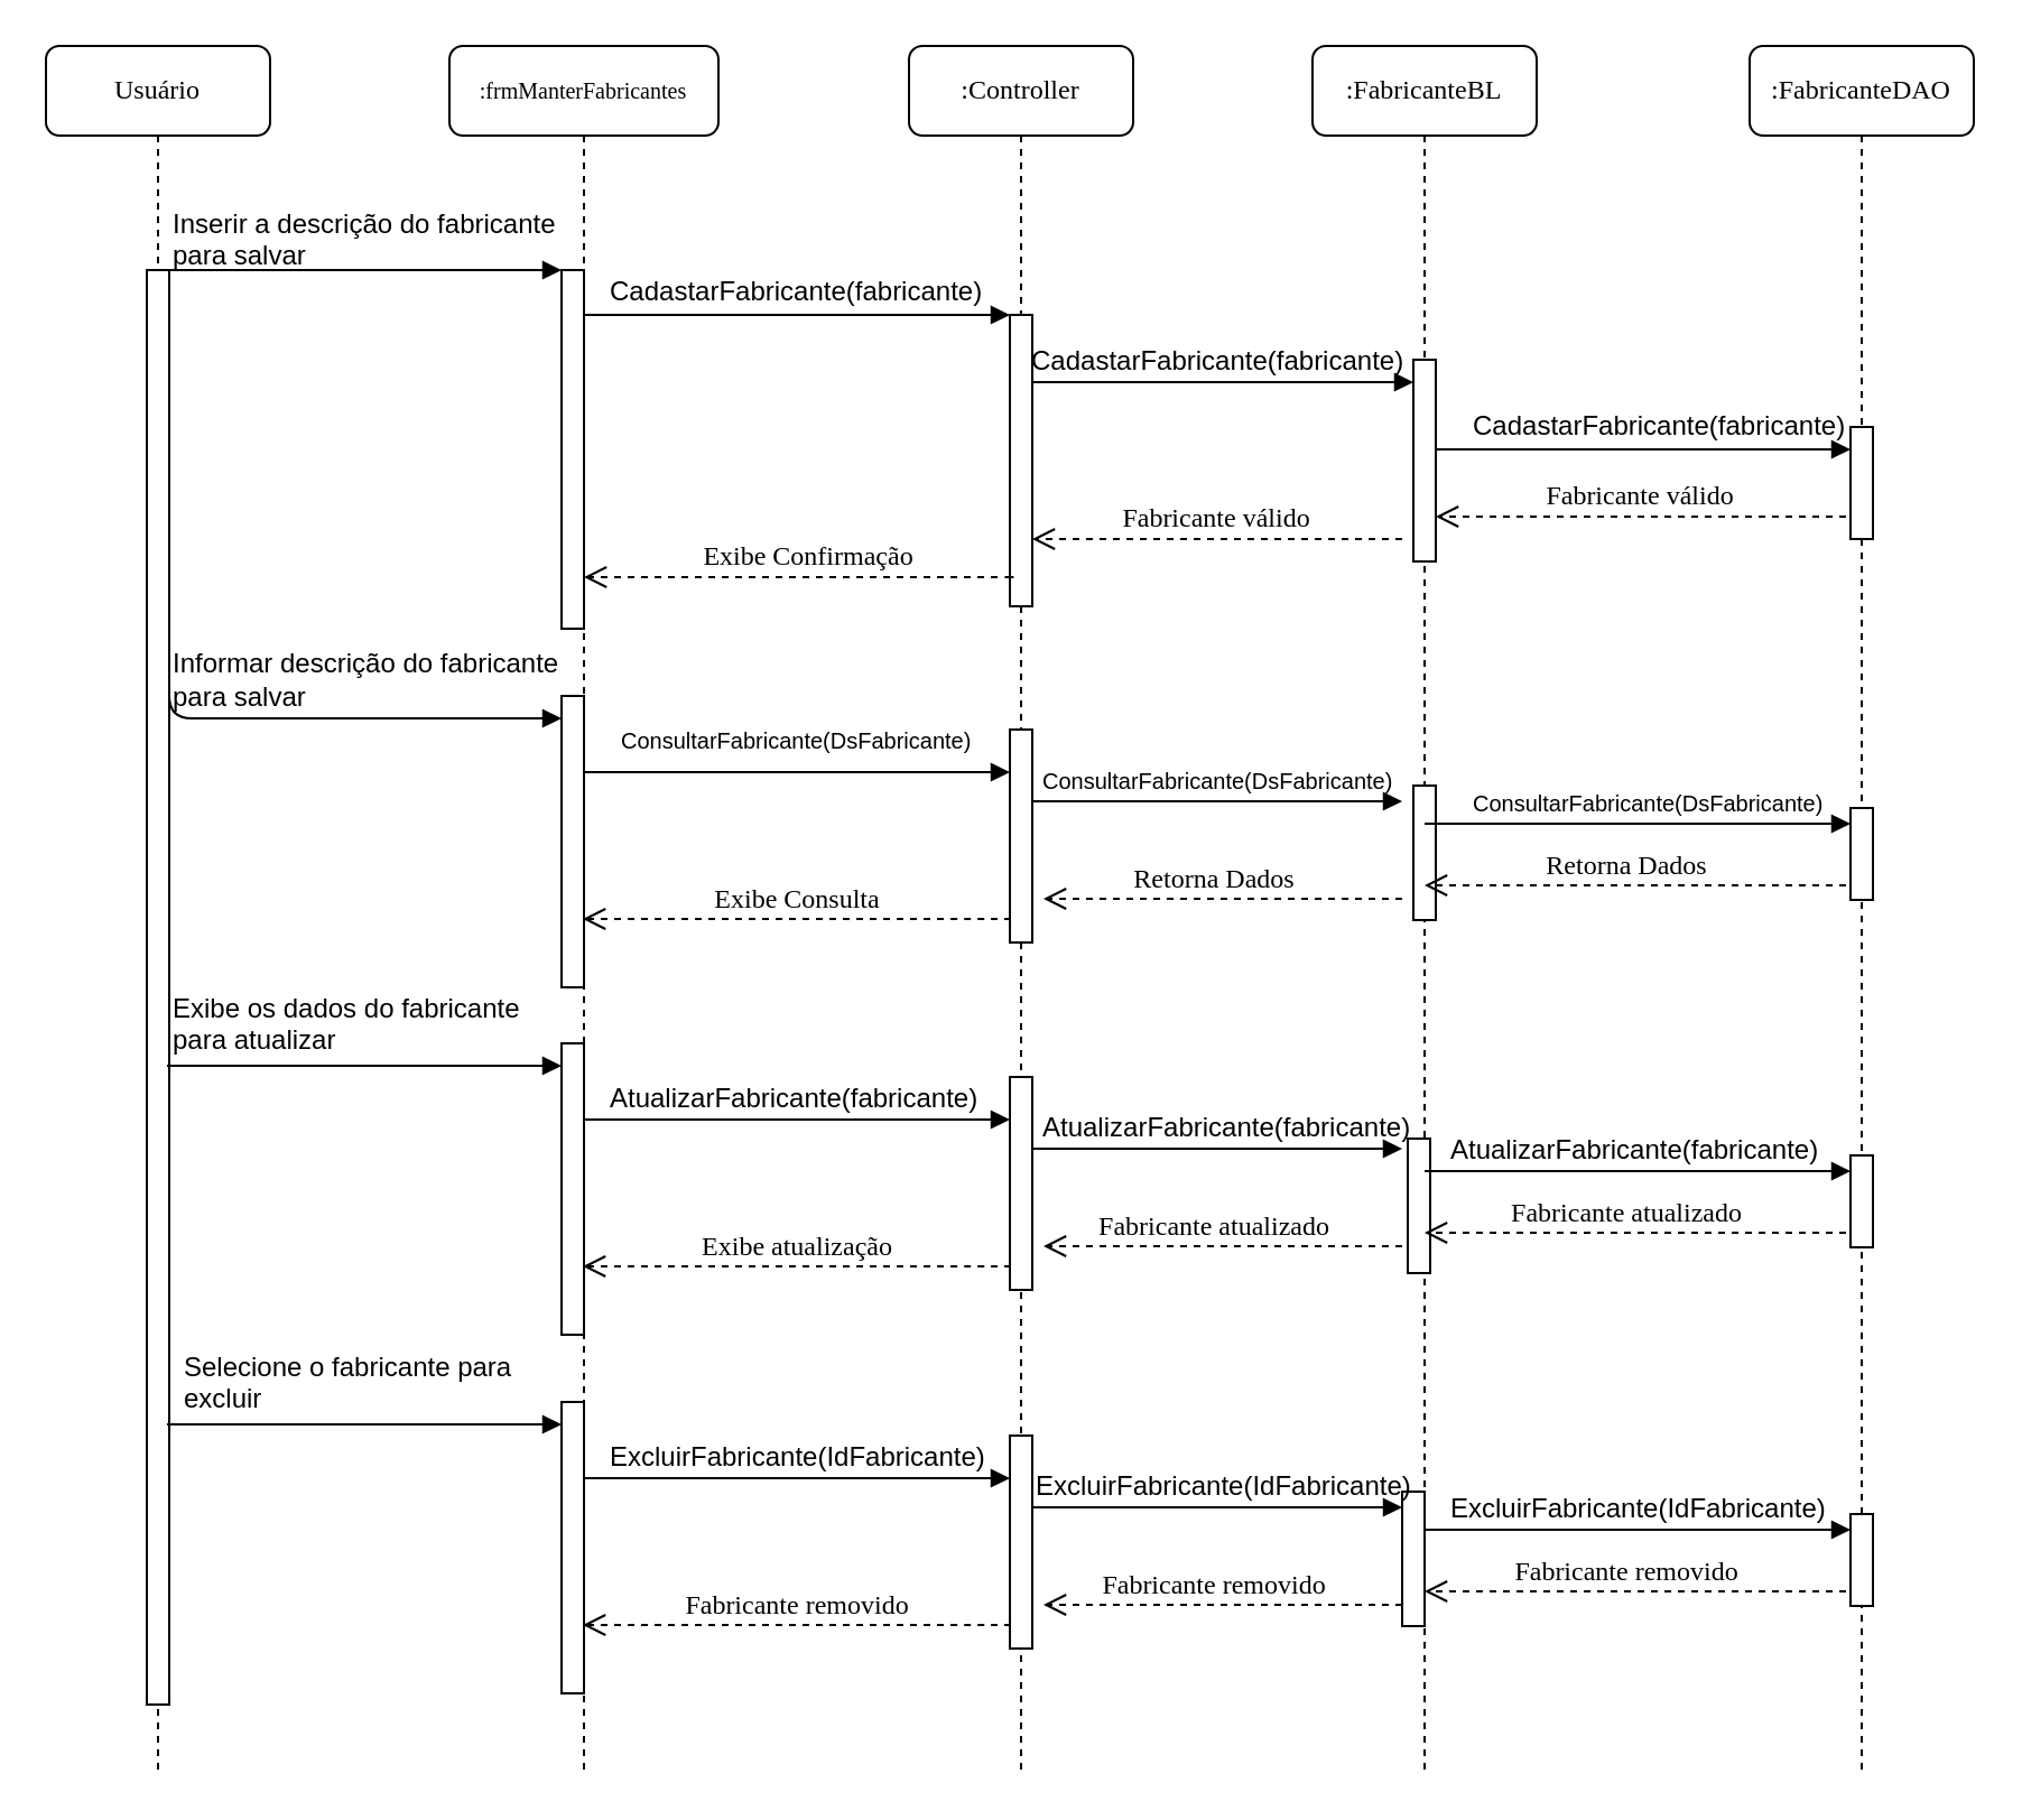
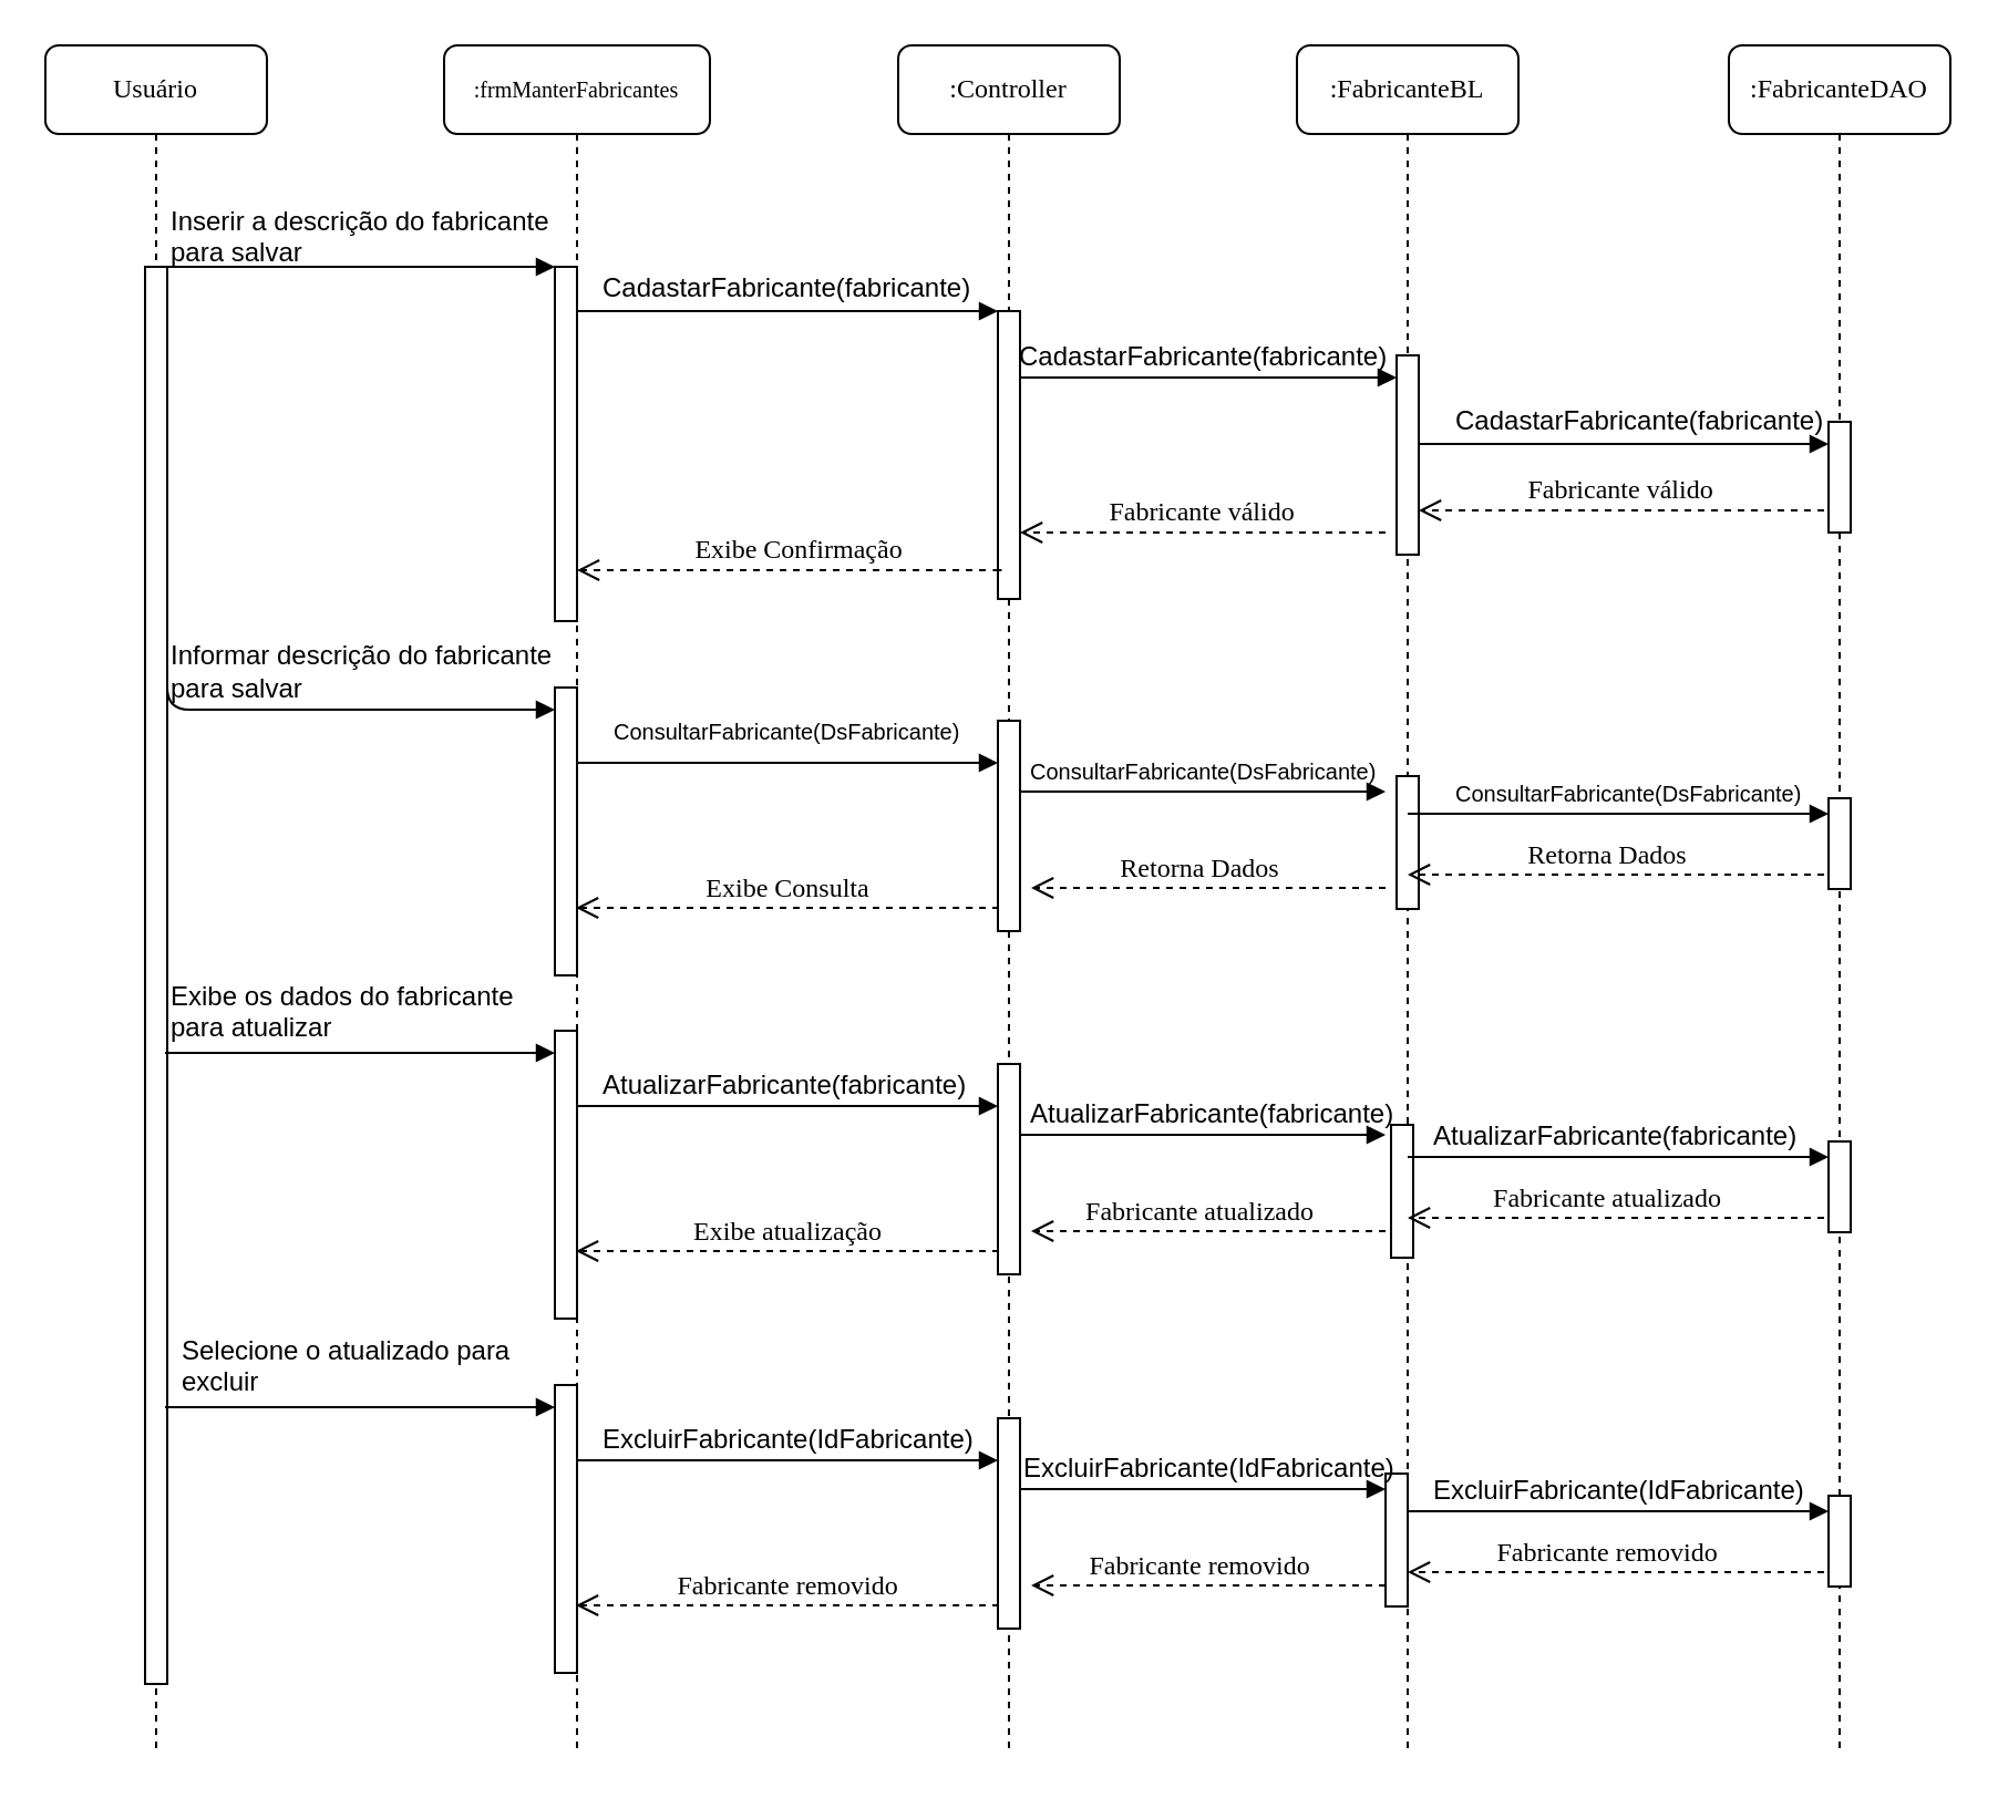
- <mxCell id="57" value="Selecione o fabricante para&lt;br&gt;excluir" style="text;html=1;resizable=0;points=[];autosize=1;align=left;verticalAlign=top;spacingTop=-4;" parent="1" vertex="1"><mxGeometry x="80" y="600" width="160" height="30" as="geometry" /></mxCell>
+ <mxCell id="57" value="Selecione o atualizado para&lt;br&gt;excluir" style="text;html=1;resizable=0;points=[];autosize=1;align=left;verticalAlign=top;spacingTop=-4;" parent="1" vertex="1"><mxGeometry x="80" y="600" width="160" height="30" as="geometry" /></mxCell>
